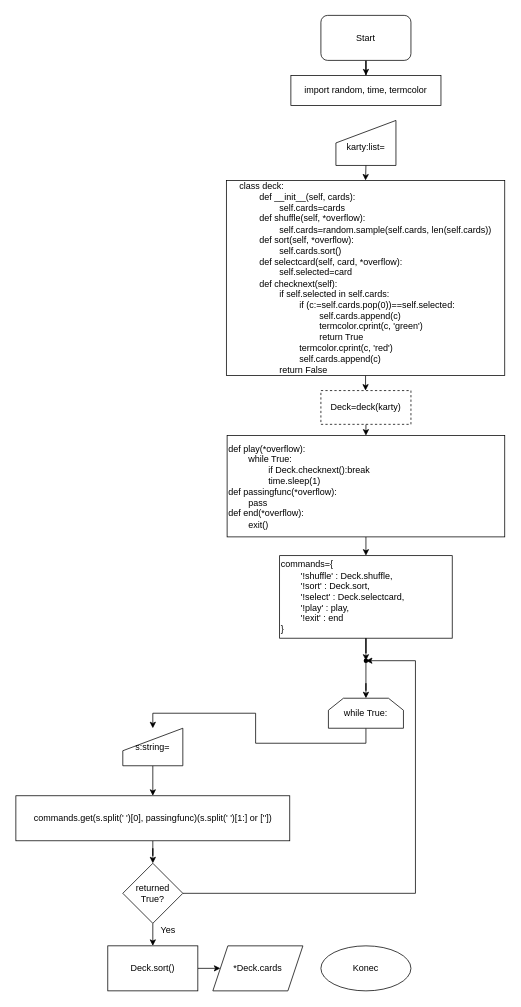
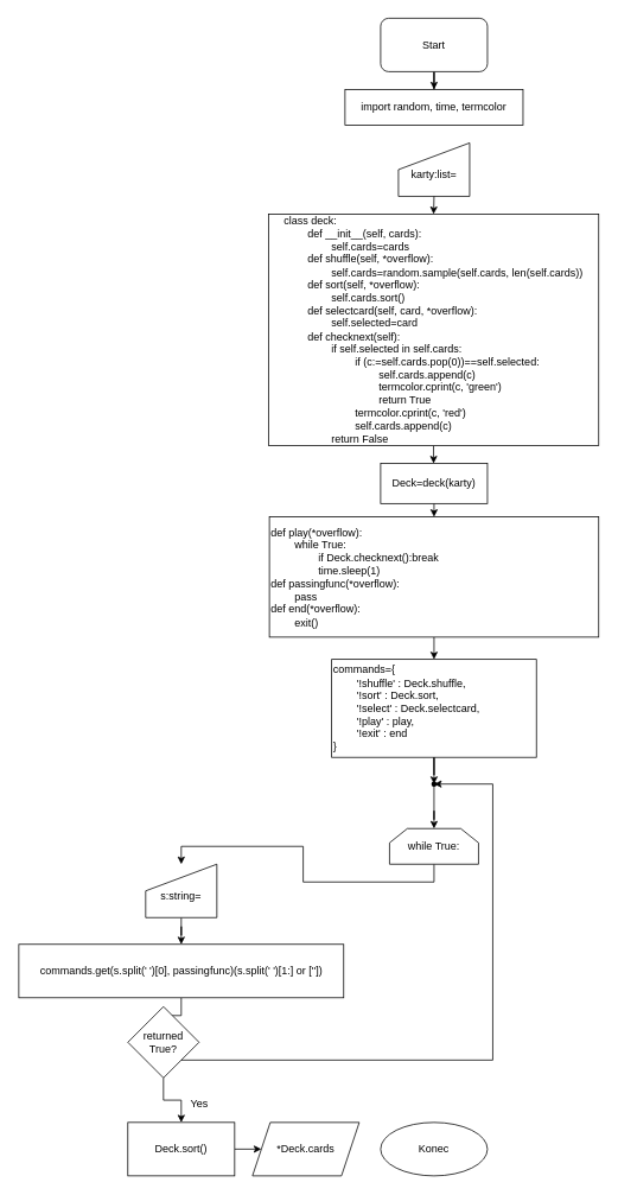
- <mxCell id="10" value="Deck=deck(karty)" style="whiteSpace=wrap;html=1;rounded=0;dashed=1;" vertex="1" parent="1"><mxGeometry x="427" y="520" width="120" height="45" as="geometry" /></mxCell>
+ <mxCell id="10" value="Deck=deck(karty)" style="whiteSpace=wrap;html=1;rounded=0;" vertex="1" parent="1"><mxGeometry x="427" y="520" width="120" height="45" as="geometry" /></mxCell>
- <mxCell id="14" value="s:string=&lt;br&gt;&amp;nbsp;" style="shape=manualInput;whiteSpace=wrap;html=1;verticalAlign=bottom;labelPosition=center;verticalLabelPosition=middle;align=center;" vertex="1" parent="1"><mxGeometry x="163" y="970" width="80" height="50" as="geometry" /></mxCell>
+ <mxCell id="14" value="s:string=&lt;br&gt;&amp;nbsp;" style="shape=manualInput;whiteSpace=wrap;html=1;verticalAlign=bottom;labelPosition=center;verticalLabelPosition=middle;align=center;" vertex="1" parent="1"><mxGeometry x="163" y="970" width="80" height="60" as="geometry" /></mxCell>
- <mxCell id="26" value="returned True?" style="rhombus;whiteSpace=wrap;html=1;" vertex="1" parent="1"><mxGeometry x="163" y="1150" width="80" height="80" as="geometry" /></mxCell>
+ <mxCell id="26" value="returned True?" style="rhombus;whiteSpace=wrap;html=1;" vertex="1" parent="1"><mxGeometry x="143" y="1130" width="80" height="80" as="geometry" /></mxCell>
